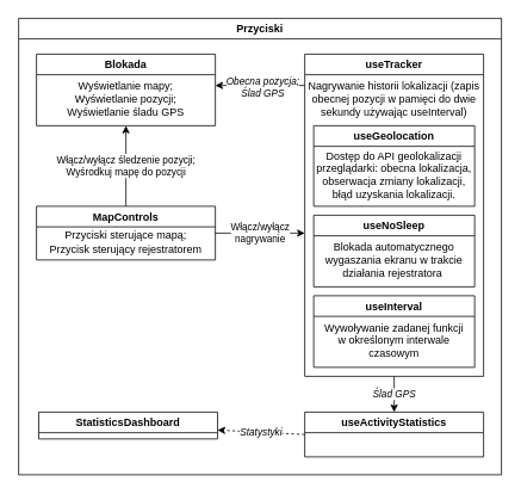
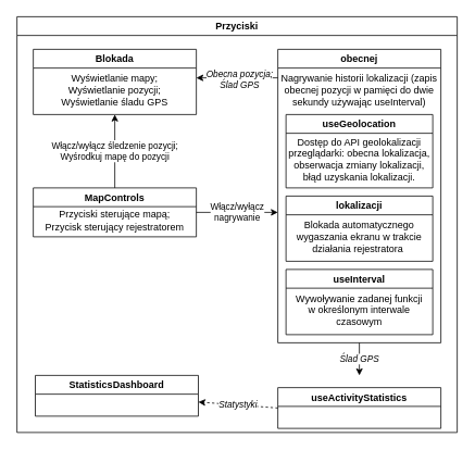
- <mxCell id="4" value="useTracker" style="swimlane;" parent="2" vertex="1"><mxGeometry x="320" y="40" width="200" height="360" as="geometry" /></mxCell>
+ <mxCell id="4" value="obecnej" style="swimlane;" parent="2" vertex="1"><mxGeometry x="320" y="40" width="200" height="360" as="geometry" /></mxCell>
- <mxCell id="7" value="useNoSleep" style="swimlane;" parent="4" vertex="1"><mxGeometry x="10" y="180" width="180" height="80" as="geometry" /></mxCell>
+ <mxCell id="7" value="lokalizacji" style="swimlane;" parent="4" vertex="1"><mxGeometry x="10" y="180" width="180" height="80" as="geometry" /></mxCell>
- <mxCell id="18" value="StatisticsDashboard" style="swimlane;" parent="2" vertex="1"><mxGeometry x="22.5" y="440" width="200" height="30" as="geometry" /></mxCell>
+ <mxCell id="18" value="StatisticsDashboard" style="swimlane;" parent="2" vertex="1"><mxGeometry x="22.5" y="440" width="200" height="50" as="geometry" /></mxCell>
- <mxCell id="22" value="useActivityStatistics" style="swimlane;" parent="2" vertex="1"><mxGeometry x="320" y="440" width="200" height="50" as="geometry" /></mxCell>
+ <mxCell id="22" value="useActivityStatistics" style="swimlane;" parent="2" vertex="1"><mxGeometry x="320" y="455" width="200" height="50" as="geometry" /></mxCell>
